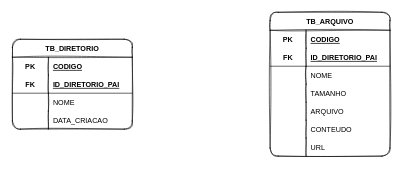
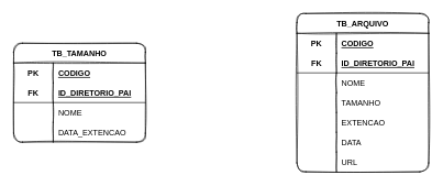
- <mxCell id="2" value="TB_DIRETORIO" style="shape=table;startSize=30;container=1;collapsible=1;childLayout=tableLayout;fixedRows=1;rowLines=0;fontStyle=1;align=center;resizeLast=1;rounded=1;sketch=1;swimlaneFillColor=default;" parent="1" vertex="1"><mxGeometry x="20" y="65" width="200" height="150" as="geometry" /></mxCell>
+ <mxCell id="2" value="TB_TAMANHO" style="shape=table;startSize=30;container=1;collapsible=1;childLayout=tableLayout;fixedRows=1;rowLines=0;fontStyle=1;align=center;resizeLast=1;rounded=1;sketch=1;swimlaneFillColor=default;" parent="1" vertex="1"><mxGeometry x="20" y="65" width="200" height="150" as="geometry" /></mxCell>
- <mxCell id="30" value="ARQUIVO" style="shape=partialRectangle;connectable=0;fillColor=none;top=0;left=0;bottom=0;right=0;align=left;spacingLeft=6;overflow=hidden;" parent="28" vertex="1"><mxGeometry x="60" width="140" height="30" as="geometry"><mxRectangle width="140" height="30" as="alternateBounds" /></mxGeometry></mxCell>
+ <mxCell id="30" value="EXTENCAO" style="shape=partialRectangle;connectable=0;fillColor=none;top=0;left=0;bottom=0;right=0;align=left;spacingLeft=6;overflow=hidden;" parent="28" vertex="1"><mxGeometry x="60" width="140" height="30" as="geometry"><mxRectangle width="140" height="30" as="alternateBounds" /></mxGeometry></mxCell>
- <mxCell id="14" value="DATA_CRIACAO" style="shape=partialRectangle;connectable=0;fillColor=none;top=0;left=0;bottom=0;right=0;align=left;spacingLeft=6;overflow=hidden;" parent="12" vertex="1"><mxGeometry x="60" width="140" height="30" as="geometry"><mxRectangle width="140" height="30" as="alternateBounds" /></mxGeometry></mxCell>
+ <mxCell id="14" value="DATA_EXTENCAO" style="shape=partialRectangle;connectable=0;fillColor=none;top=0;left=0;bottom=0;right=0;align=left;spacingLeft=6;overflow=hidden;" parent="12" vertex="1"><mxGeometry x="60" width="140" height="30" as="geometry"><mxRectangle width="140" height="30" as="alternateBounds" /></mxGeometry></mxCell>
- <mxCell id="33" value="CONTEUDO" style="shape=partialRectangle;connectable=0;fillColor=none;top=0;left=0;bottom=0;right=0;align=left;spacingLeft=6;overflow=hidden;" parent="31" vertex="1"><mxGeometry x="60" width="140" height="30" as="geometry"><mxRectangle width="140" height="30" as="alternateBounds" /></mxGeometry></mxCell>
+ <mxCell id="33" value="DATA" style="shape=partialRectangle;connectable=0;fillColor=none;top=0;left=0;bottom=0;right=0;align=left;spacingLeft=6;overflow=hidden;" parent="31" vertex="1"><mxGeometry x="60" width="140" height="30" as="geometry"><mxRectangle width="140" height="30" as="alternateBounds" /></mxGeometry></mxCell>
